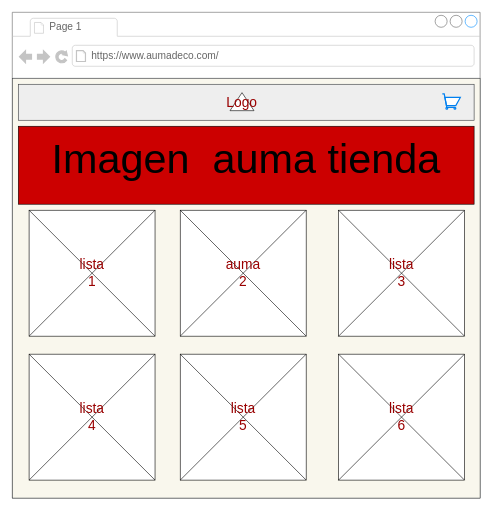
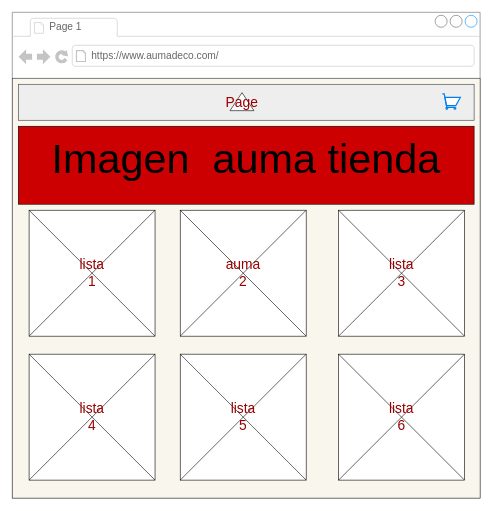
- <mxCell id="9" value="&lt;font&gt;Logo&lt;/font&gt;" style="text;strokeColor=none;align=center;fillColor=none;html=1;verticalAlign=middle;whiteSpace=wrap;rounded=0;shadow=0;fontSize=23;fontColor=#990000;" parent="1" vertex="1"><mxGeometry x="373" y="155" width="60" height="30" as="geometry" /></mxCell>
+ <mxCell id="9" value="&lt;font&gt;Page&lt;/font&gt;" style="text;strokeColor=none;align=center;fillColor=none;html=1;verticalAlign=middle;whiteSpace=wrap;rounded=0;shadow=0;fontSize=23;fontColor=#990000;" parent="1" vertex="1"><mxGeometry x="373" y="155" width="60" height="30" as="geometry" /></mxCell>
